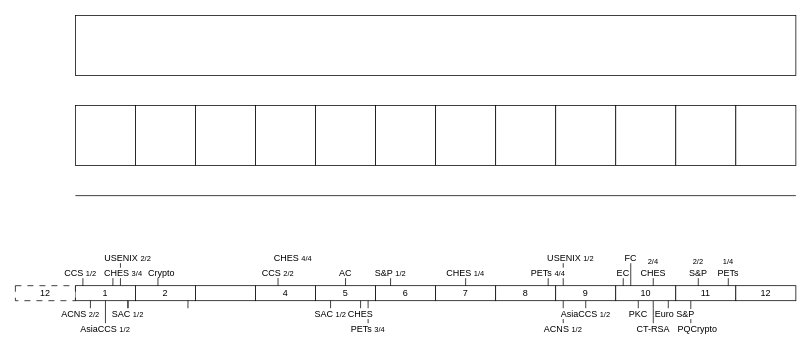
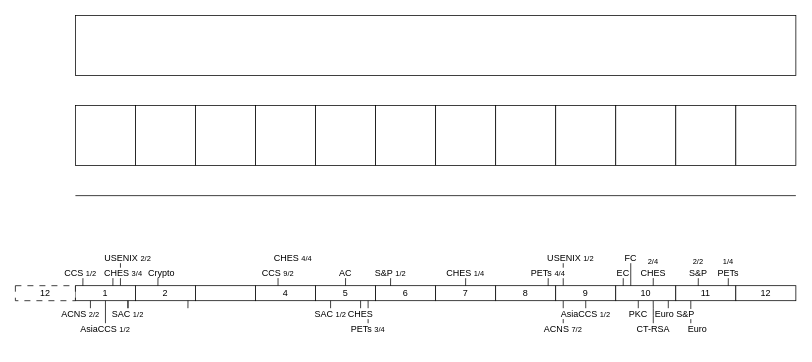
- <mxCell id="63" value="&lt;div&gt;&lt;font style=&quot;font-size: 10px;&quot;&gt;&lt;br&gt;&lt;/font&gt;&lt;/div&gt;&lt;div&gt;&lt;span style=&quot;&quot;&gt;&lt;span style=&quot;color: light-dark(rgb(0, 0, 0), rgb(255, 255, 255));&quot;&gt;CCS&amp;nbsp;&lt;/span&gt;&lt;span style=&quot;font-size: 10px; color: light-dark(rgb(0, 0, 0), rgb(255, 255, 255));&quot;&gt;2/2&lt;/span&gt;&lt;/span&gt;&lt;/div&gt;" style="text;html=1;align=center;verticalAlign=middle;whiteSpace=wrap;rounded=0;labelBackgroundColor=none;" vertex="1" parent="1"><mxGeometry x="340" y="339.86" width="60" height="30" as="geometry" /></mxCell>
+ <mxCell id="63" value="&lt;div&gt;&lt;font style=&quot;font-size: 10px;&quot;&gt;&lt;br&gt;&lt;/font&gt;&lt;/div&gt;&lt;div&gt;&lt;span style=&quot;&quot;&gt;&lt;span style=&quot;color: light-dark(rgb(0, 0, 0), rgb(255, 255, 255));&quot;&gt;CCS&amp;nbsp;&lt;/span&gt;&lt;span style=&quot;font-size: 10px; color: light-dark(rgb(0, 0, 0), rgb(255, 255, 255));&quot;&gt;9/2&lt;/span&gt;&lt;/span&gt;&lt;/div&gt;" style="text;html=1;align=center;verticalAlign=middle;whiteSpace=wrap;rounded=0;labelBackgroundColor=none;" vertex="1" parent="1"><mxGeometry x="340" y="339.86" width="60" height="30" as="geometry" /></mxCell>
- <mxCell id="15" value="&lt;div&gt;&lt;span style=&quot;background-color: transparent; color: light-dark(rgb(0, 0, 0), rgb(255, 255, 255));&quot;&gt;ACNS&amp;nbsp;&lt;/span&gt;&lt;span style=&quot;background-color: transparent; color: light-dark(rgb(0, 0, 0), rgb(255, 255, 255)); font-size: 10px;&quot;&gt;1/2&lt;/span&gt;&lt;/div&gt;&lt;div&gt;&lt;span style=&quot;background-color: transparent; color: light-dark(rgb(0, 0, 0), rgb(255, 255, 255)); font-size: 10px;&quot;&gt;&lt;br&gt;&lt;/span&gt;&lt;/div&gt;" style="text;html=1;align=center;verticalAlign=middle;whiteSpace=wrap;rounded=0;" vertex="1" parent="12"><mxGeometry x="620" y="50" width="60" height="30" as="geometry" /></mxCell>
+ <mxCell id="15" value="&lt;div&gt;&lt;span style=&quot;background-color: transparent; color: light-dark(rgb(0, 0, 0), rgb(255, 255, 255));&quot;&gt;ACNS&amp;nbsp;&lt;/span&gt;&lt;span style=&quot;background-color: transparent; color: light-dark(rgb(0, 0, 0), rgb(255, 255, 255)); font-size: 10px;&quot;&gt;7/2&lt;/span&gt;&lt;/div&gt;&lt;div&gt;&lt;span style=&quot;background-color: transparent; color: light-dark(rgb(0, 0, 0), rgb(255, 255, 255)); font-size: 10px;&quot;&gt;&lt;br&gt;&lt;/span&gt;&lt;/div&gt;" style="text;html=1;align=center;verticalAlign=middle;whiteSpace=wrap;rounded=0;" vertex="1" parent="12"><mxGeometry x="620" y="50" width="60" height="30" as="geometry" /></mxCell>
- <mxCell id="95" value="&lt;div&gt;PQCrypto&lt;/div&gt;&lt;div&gt;&lt;br&gt;&lt;/div&gt;" style="text;html=1;align=center;verticalAlign=middle;whiteSpace=wrap;rounded=0;" vertex="1" parent="1"><mxGeometry x="899" y="430" width="60" height="30" as="geometry" /></mxCell>
+ <mxCell id="95" value="&lt;div&gt;Euro&lt;/div&gt;&lt;div&gt;&lt;br&gt;&lt;/div&gt;" style="text;html=1;align=center;verticalAlign=middle;whiteSpace=wrap;rounded=0;" vertex="1" parent="1"><mxGeometry x="899" y="430" width="60" height="30" as="geometry" /></mxCell>
